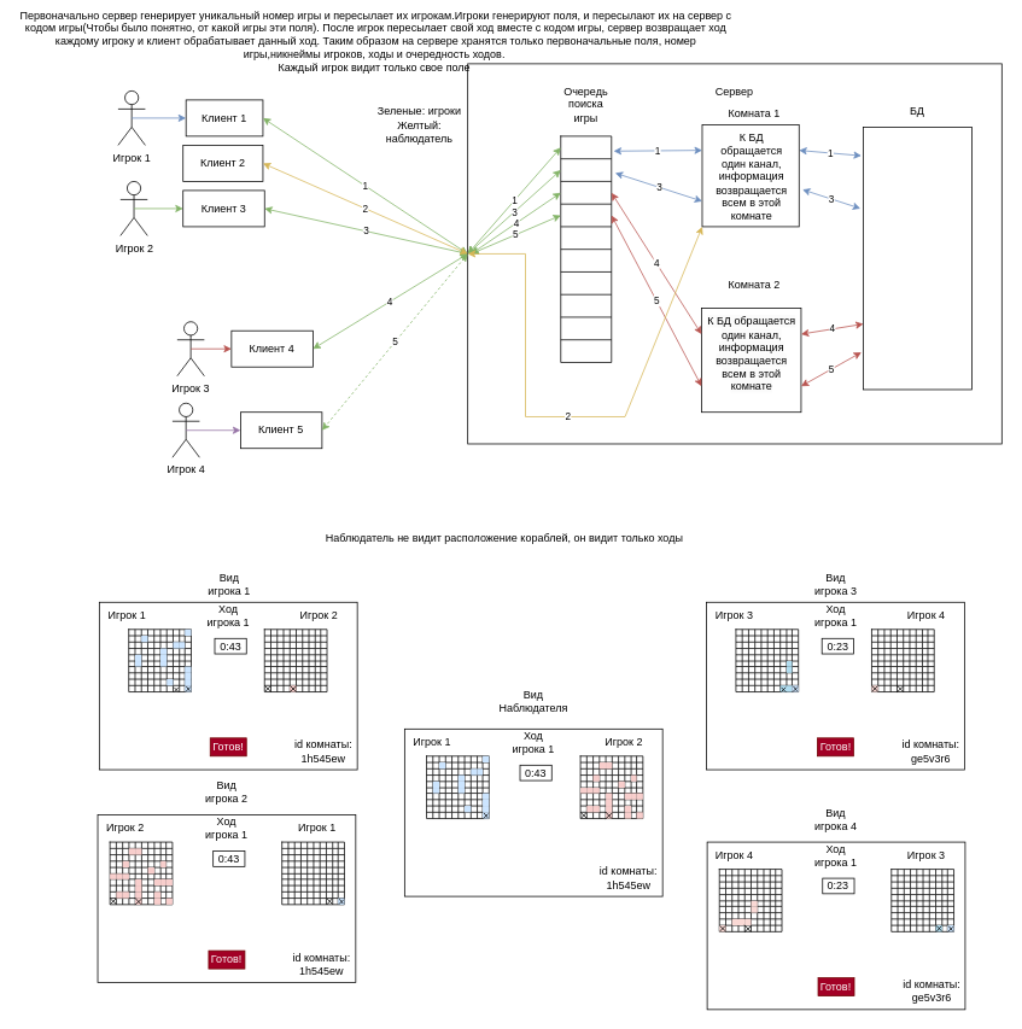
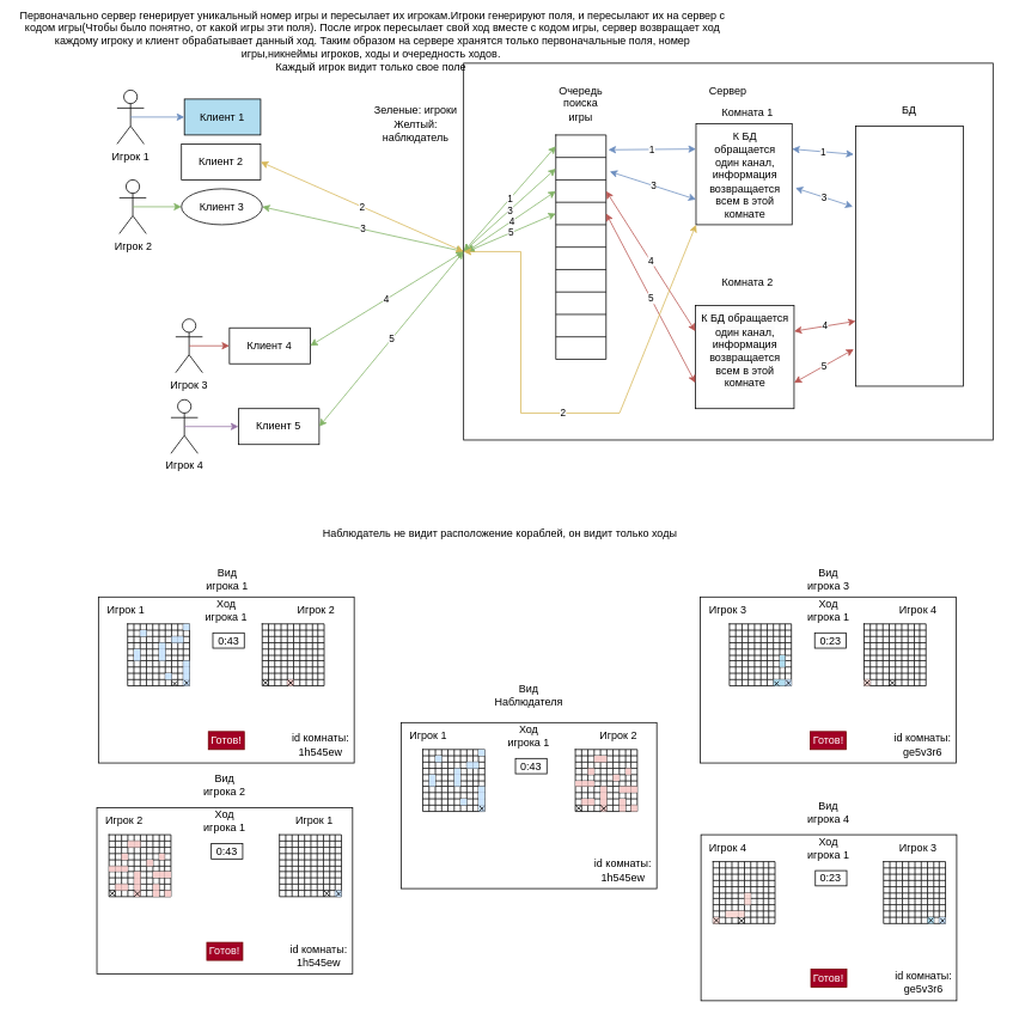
- <mxCell id="7" value="Клиент 1" style="rounded=0;whiteSpace=wrap;html=1;" parent="1" vertex="1"><mxGeometry x="205" y="110" width="85" height="40" as="geometry" /></mxCell>
+ <mxCell id="7" value="Клиент 1" style="rounded=0;whiteSpace=wrap;html=1;fillColor=#b1ddf0;" parent="1" vertex="1"><mxGeometry x="205" y="110" width="85" height="40" as="geometry" /></mxCell>
- <mxCell id="732" value="1" style="endArrow=classic;startArrow=classic;html=1;rounded=0;entryX=1;entryY=0.5;entryDx=0;entryDy=0;exitX=0;exitY=0.5;exitDx=0;exitDy=0;fillColor=#d5e8d4;strokeColor=#82b366;gradientColor=#97d077;" edge="1" parent="1" source="2" target="7"><mxGeometry width="50" height="50" relative="1" as="geometry"><mxPoint x="270" y="270" as="sourcePoint" /><mxPoint x="320" y="220" as="targetPoint" /></mxGeometry></mxCell>
- <mxCell id="10" value="Клиент 3" style="rounded=0;whiteSpace=wrap;html=1;" parent="1" vertex="1"><mxGeometry x="201.75" y="210" width="90" height="40" as="geometry" /></mxCell>
+ <mxCell id="10" value="Клиент 3" style="ellipse;whiteSpace=wrap;html=1;" parent="1" vertex="1"><mxGeometry x="201.75" y="210" width="90" height="40" as="geometry" /></mxCell>
- <mxCell id="735" value="5" style="endArrow=classic;startArrow=classic;html=1;rounded=0;exitX=0;exitY=0.5;exitDx=0;exitDy=0;entryX=1;entryY=0.5;entryDx=0;entryDy=0;fillColor=#d5e8d4;strokeColor=#82b366;gradientColor=#97d077;dashed=1;" edge="1" parent="1" source="2" target="8"><mxGeometry width="50" height="50" relative="1" as="geometry"><mxPoint x="290" y="240" as="sourcePoint" /><mxPoint x="380" y="220" as="targetPoint" /></mxGeometry></mxCell>
+ <mxCell id="735" value="5" style="endArrow=classic;startArrow=classic;html=1;rounded=0;exitX=0;exitY=0.5;exitDx=0;exitDy=0;entryX=1;entryY=0.5;entryDx=0;entryDy=0;fillColor=#d5e8d4;strokeColor=#82b366;gradientColor=#97d077;" edge="1" parent="1" source="2" target="8"><mxGeometry width="50" height="50" relative="1" as="geometry"><mxPoint x="290" y="240" as="sourcePoint" /><mxPoint x="380" y="220" as="targetPoint" /></mxGeometry></mxCell>
